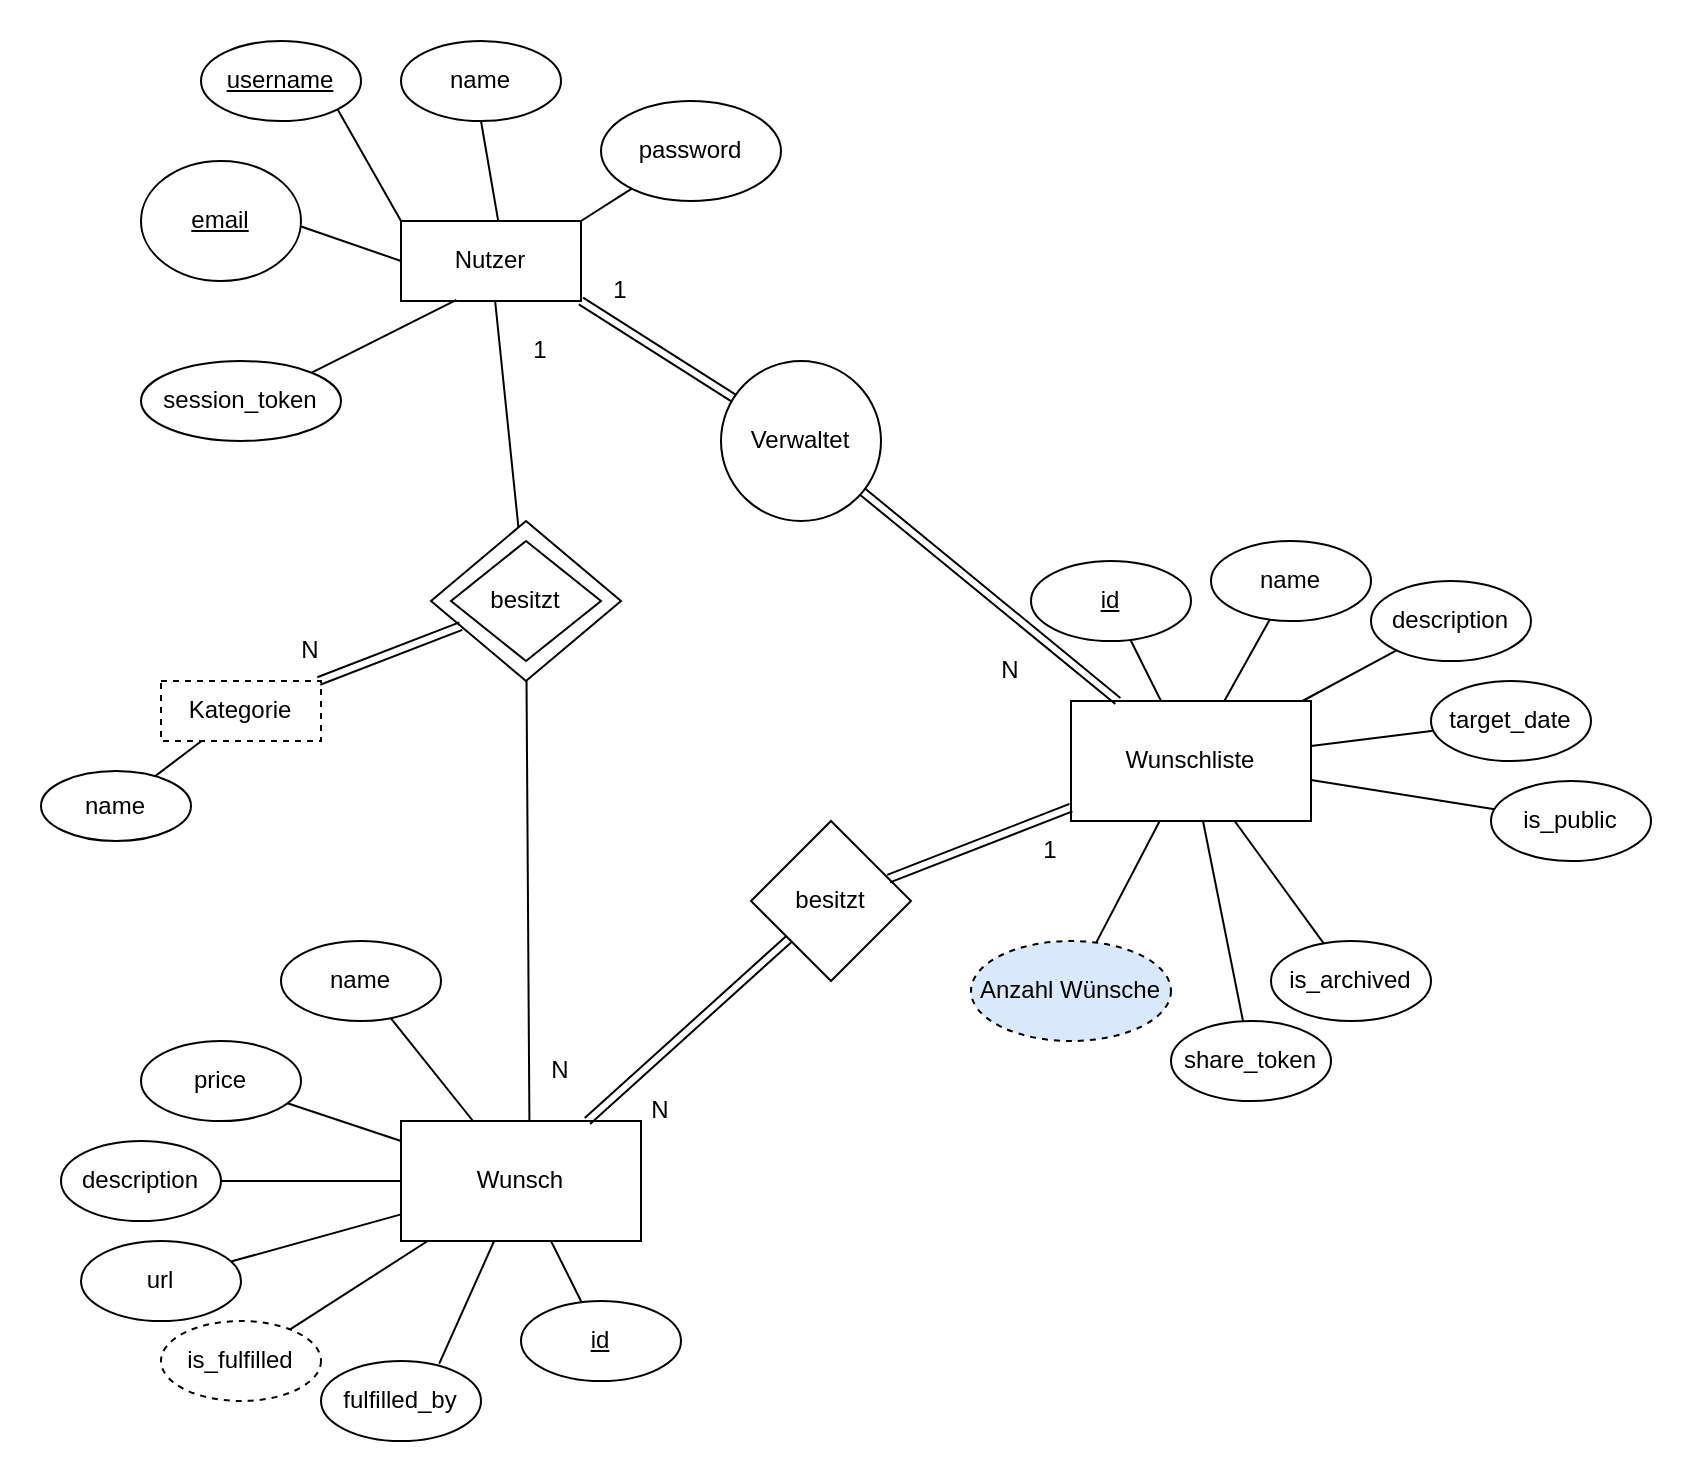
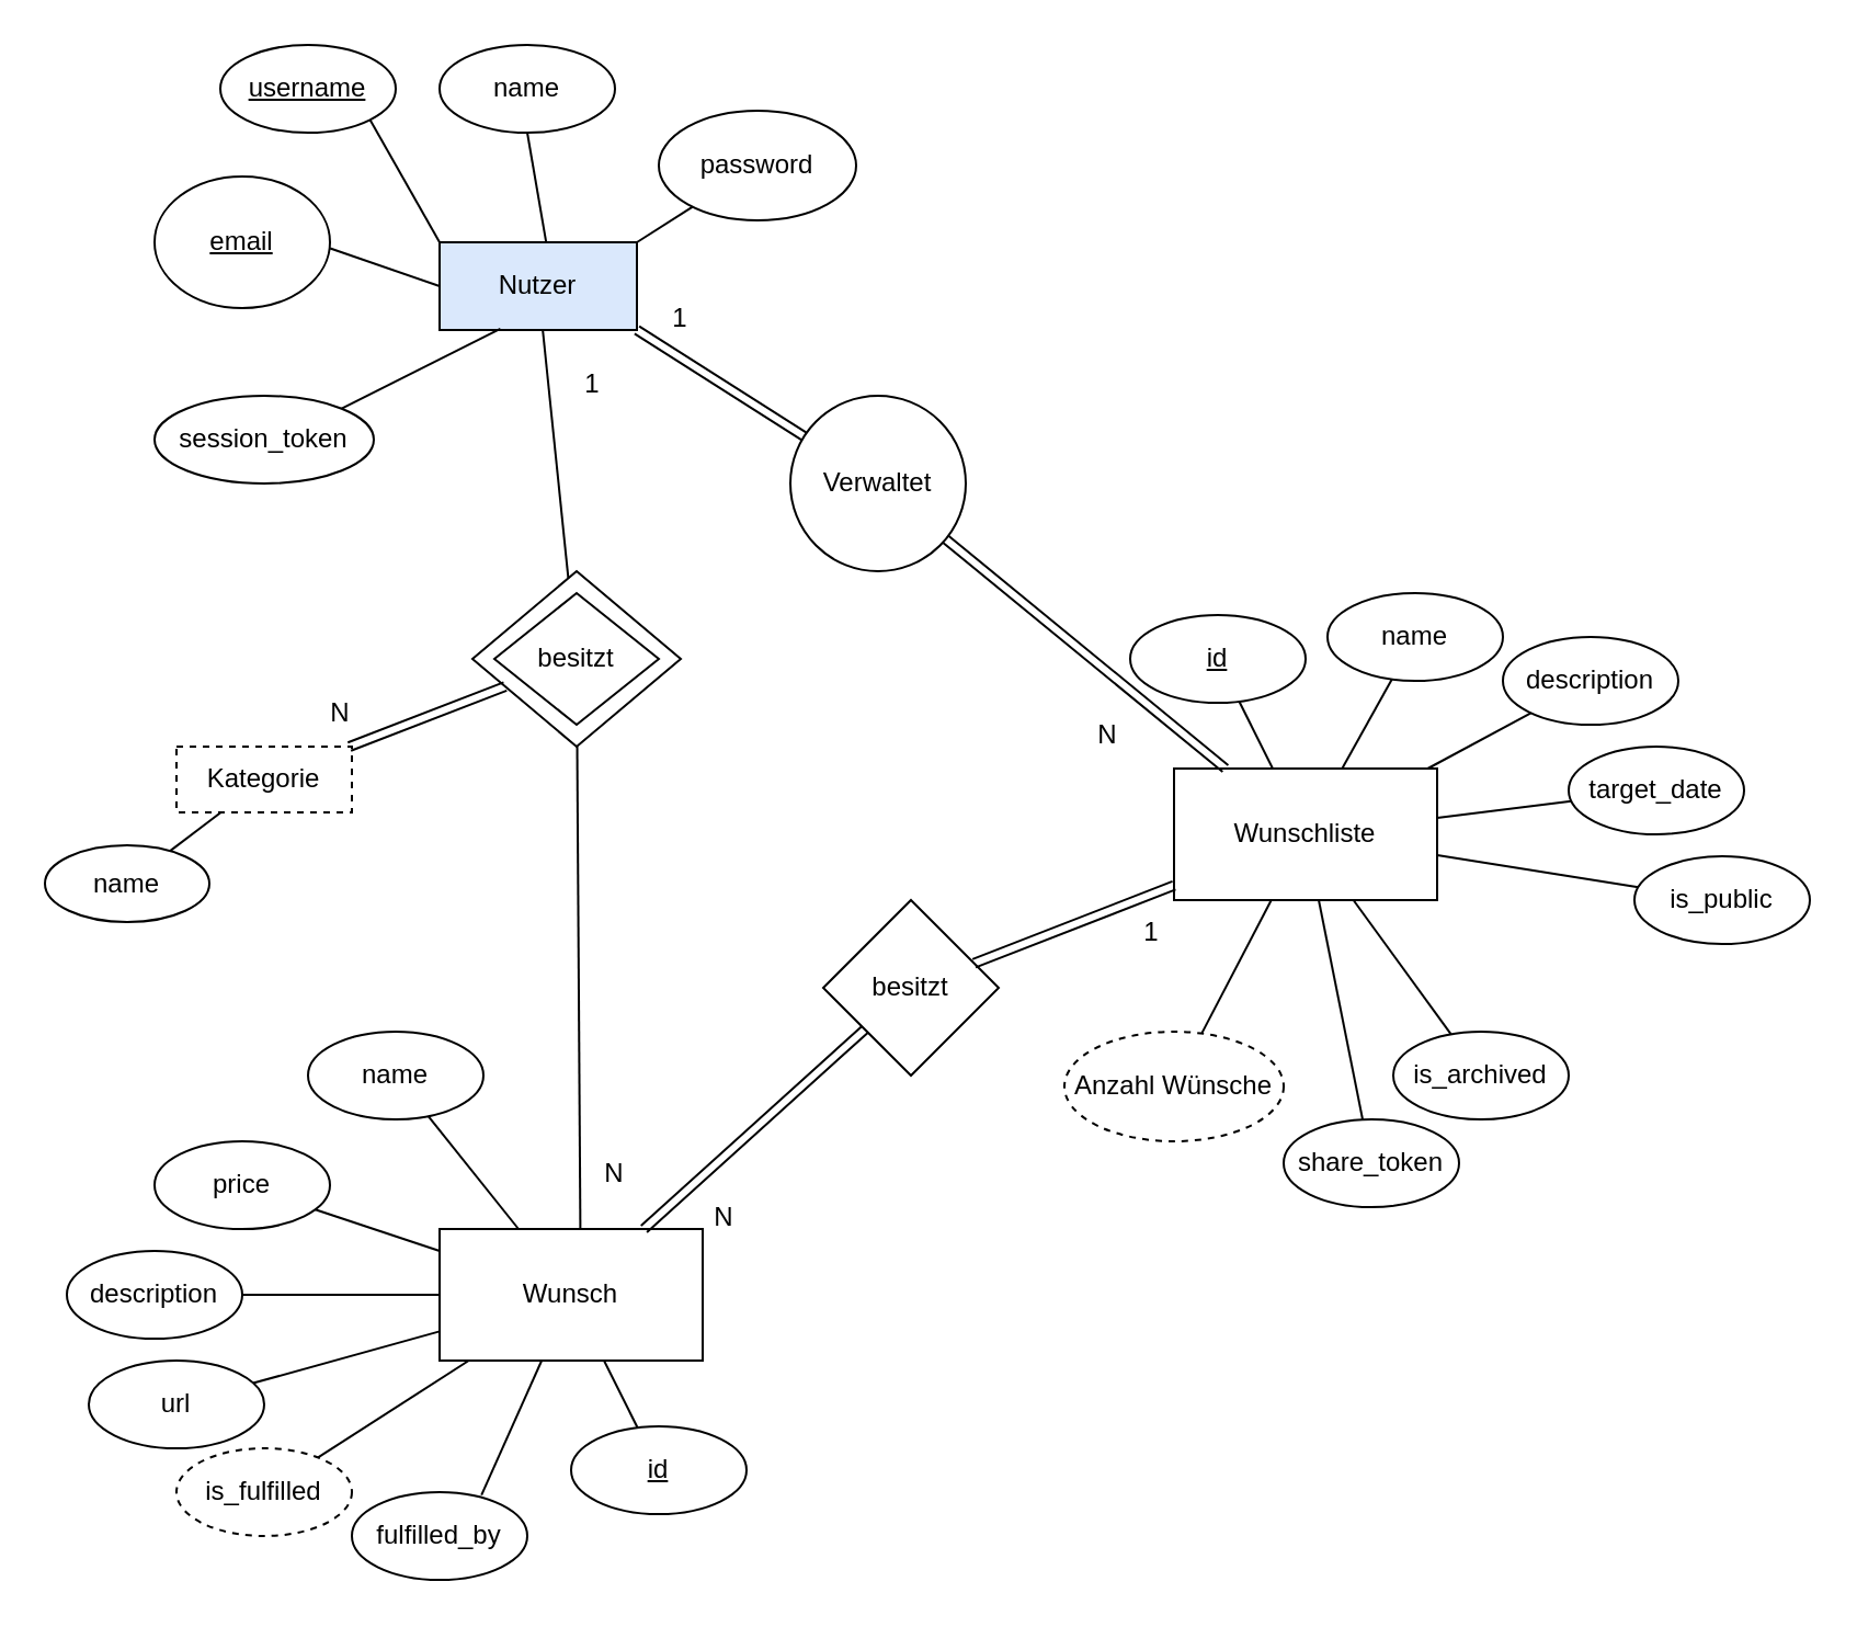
- <mxCell id="2" value="Nutzer" style="rounded=0;whiteSpace=wrap;html=1;" vertex="1" parent="1"><mxGeometry x="200" y="110" width="90" height="40" as="geometry" /></mxCell>
+ <mxCell id="2" value="Nutzer" style="rounded=0;whiteSpace=wrap;html=1;fillColor=#dae8fc;" vertex="1" parent="1"><mxGeometry x="200" y="110" width="90" height="40" as="geometry" /></mxCell>
- <mxCell id="53" value="Anzahl Wünsche" style="ellipse;whiteSpace=wrap;html=1;dashed=1;fillColor=#dae8fc;" vertex="1" parent="1"><mxGeometry x="485" y="470" width="100" height="50" as="geometry" /></mxCell>
+ <mxCell id="53" value="Anzahl Wünsche" style="ellipse;whiteSpace=wrap;html=1;dashed=1;" vertex="1" parent="1"><mxGeometry x="485" y="470" width="100" height="50" as="geometry" /></mxCell>
